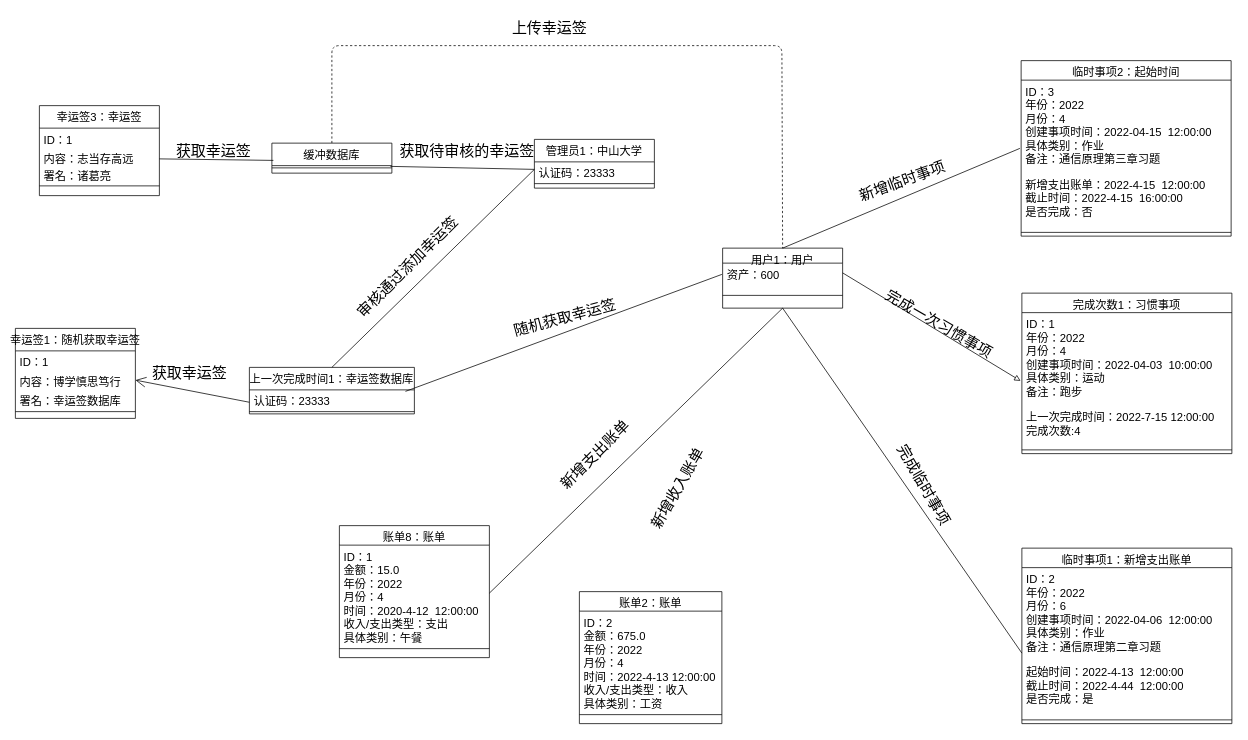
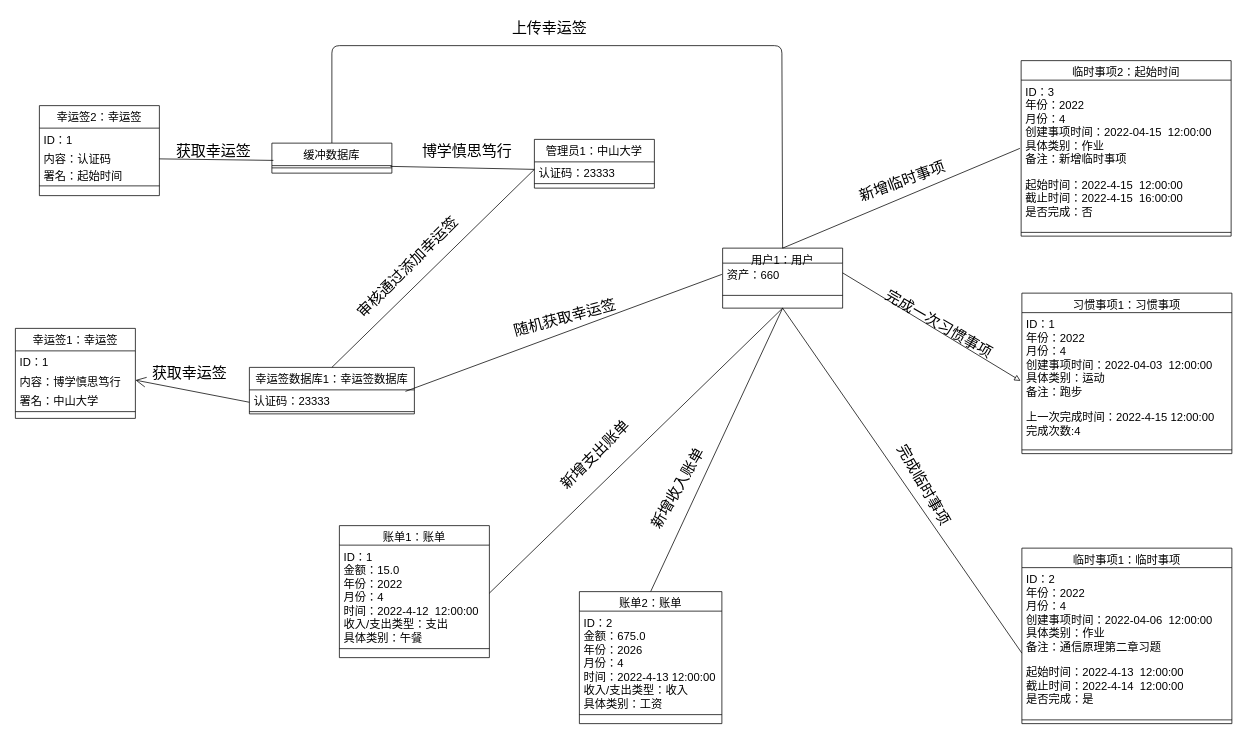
- <mxCell id="17" style="edgeStyle=orthogonalEdgeStyle;rounded=1;sketch=0;orthogonalLoop=1;jettySize=auto;html=1;exitX=0.5;exitY=0;exitDx=0;exitDy=0;fontSize=20;startArrow=none;startFill=0;endArrow=none;endFill=0;entryX=0.5;entryY=0;entryDx=0;entryDy=0;dashed=1;" edge="1" parent="1" source="18" target="3"><mxGeometry relative="1" as="geometry"><mxPoint x="441.5" y="60" as="targetPoint" /><Array as="points"><mxPoint x="442" y="60" /><mxPoint x="1042" y="60" /></Array></mxGeometry></mxCell>
+ <mxCell id="17" style="edgeStyle=orthogonalEdgeStyle;rounded=1;sketch=0;orthogonalLoop=1;jettySize=auto;html=1;exitX=0.5;exitY=0;exitDx=0;exitDy=0;fontSize=20;startArrow=none;startFill=0;endArrow=none;endFill=0;entryX=0.5;entryY=0;entryDx=0;entryDy=0;" edge="1" parent="1" source="18" target="3"><mxGeometry relative="1" as="geometry"><mxPoint x="441.5" y="60" as="targetPoint" /><Array as="points"><mxPoint x="442" y="60" /><mxPoint x="1042" y="60" /></Array></mxGeometry></mxCell>
- <mxCell id="59" value="ID：3&#10;年份：2022&#10;月份：4&#10;创建事项时间：2022-04-15  12:00:00&#10;具体类别：作业&#10;备注：通信原理第三章习题" style="text;align=left;verticalAlign=top;spacingLeft=4;spacingRight=4;overflow=hidden;rotatable=0;points=[[0,0.5],[1,0.5]];portConstraint=eastwest;fontStyle=0;fontSize=15;" vertex="1" parent="58"><mxGeometry y="26" width="280" height="124" as="geometry" /></mxCell>
+ <mxCell id="59" value="ID：3&#10;年份：2022&#10;月份：4&#10;创建事项时间：2022-04-15  12:00:00&#10;具体类别：作业&#10;备注：新增临时事项" style="text;align=left;verticalAlign=top;spacingLeft=4;spacingRight=4;overflow=hidden;rotatable=0;points=[[0,0.5],[1,0.5]];portConstraint=eastwest;fontStyle=0;fontSize=15;" vertex="1" parent="58"><mxGeometry y="26" width="280" height="124" as="geometry" /></mxCell>
- <mxCell id="45" value="幸运签3：幸运签" style="swimlane;fontStyle=0;align=center;verticalAlign=top;childLayout=stackLayout;horizontal=1;startSize=30;horizontalStack=0;resizeParent=1;resizeLast=0;collapsible=1;marginBottom=0;rounded=0;shadow=0;strokeWidth=1;fontSize=15;" vertex="1" parent="1"><mxGeometry x="52" y="140" width="160" height="120" as="geometry"><mxRectangle x="550" y="140" width="160" height="26" as="alternateBounds" /></mxGeometry></mxCell>
+ <mxCell id="45" value="幸运签2：幸运签" style="swimlane;fontStyle=0;align=center;verticalAlign=top;childLayout=stackLayout;horizontal=1;startSize=30;horizontalStack=0;resizeParent=1;resizeLast=0;collapsible=1;marginBottom=0;rounded=0;shadow=0;strokeWidth=1;fontSize=15;" vertex="1" parent="1"><mxGeometry x="52" y="140" width="160" height="120" as="geometry"><mxRectangle x="550" y="140" width="160" height="26" as="alternateBounds" /></mxGeometry></mxCell>
- <mxCell id="54" value="获取待审核的幸运签" style="text;html=1;align=center;verticalAlign=middle;resizable=0;points=[];autosize=1;strokeColor=none;fillColor=none;fontSize=20;" vertex="1" parent="1"><mxGeometry x="522" y="185" width="200" height="30" as="geometry" /></mxCell>
+ <mxCell id="54" value="博学慎思笃行" style="text;html=1;align=center;verticalAlign=middle;resizable=0;points=[];autosize=1;strokeColor=none;fillColor=none;fontSize=20;" vertex="1" parent="1"><mxGeometry x="522" y="185" width="200" height="30" as="geometry" /></mxCell>
- <mxCell id="47" value="内容：志当存高远" style="text;align=left;verticalAlign=top;spacingLeft=4;spacingRight=4;overflow=hidden;rotatable=0;points=[[0,0.5],[1,0.5]];portConstraint=eastwest;fontStyle=0;fontSize=15;" vertex="1" parent="45"><mxGeometry y="56" width="160" height="22" as="geometry" /></mxCell>
+ <mxCell id="47" value="内容：认证码" style="text;align=left;verticalAlign=top;spacingLeft=4;spacingRight=4;overflow=hidden;rotatable=0;points=[[0,0.5],[1,0.5]];portConstraint=eastwest;fontStyle=0;fontSize=15;" vertex="1" parent="45"><mxGeometry y="56" width="160" height="22" as="geometry" /></mxCell>
- <mxCell id="48" value="署名：诸葛亮" style="text;align=left;verticalAlign=top;spacingLeft=4;spacingRight=4;overflow=hidden;rotatable=0;points=[[0,0.5],[1,0.5]];portConstraint=eastwest;fontStyle=0;fontSize=15;" vertex="1" parent="45"><mxGeometry y="78" width="160" height="26" as="geometry" /></mxCell>
+ <mxCell id="48" value="署名：起始时间" style="text;align=left;verticalAlign=top;spacingLeft=4;spacingRight=4;overflow=hidden;rotatable=0;points=[[0,0.5],[1,0.5]];portConstraint=eastwest;fontStyle=0;fontSize=15;" vertex="1" parent="45"><mxGeometry y="78" width="160" height="26" as="geometry" /></mxCell>
- <mxCell id="60" value="新增支出账单：2022-4-15  12:00:00&#10;截止时间：2022-4-15  16:00:00&#10;是否完成：否" style="text;align=left;verticalAlign=top;spacingLeft=4;spacingRight=4;overflow=hidden;rotatable=0;points=[[0,0.5],[1,0.5]];portConstraint=eastwest;fontStyle=0;fontSize=15;" vertex="1" parent="58"><mxGeometry y="150" width="280" height="74" as="geometry" /></mxCell>
+ <mxCell id="60" value="起始时间：2022-4-15  12:00:00&#10;截止时间：2022-4-15  16:00:00&#10;是否完成：否" style="text;align=left;verticalAlign=top;spacingLeft=4;spacingRight=4;overflow=hidden;rotatable=0;points=[[0,0.5],[1,0.5]];portConstraint=eastwest;fontStyle=0;fontSize=15;" vertex="1" parent="58"><mxGeometry y="150" width="280" height="74" as="geometry" /></mxCell>
- <mxCell id="4" value="资产：600" style="text;align=left;verticalAlign=top;spacingLeft=4;spacingRight=4;overflow=hidden;rotatable=0;points=[[0,0.5],[1,0.5]];portConstraint=eastwest;fontStyle=0;fontSize=15;" vertex="1" parent="3"><mxGeometry y="20" width="160" height="26" as="geometry" /></mxCell>
+ <mxCell id="4" value="资产：660" style="text;align=left;verticalAlign=top;spacingLeft=4;spacingRight=4;overflow=hidden;rotatable=0;points=[[0,0.5],[1,0.5]];portConstraint=eastwest;fontStyle=0;fontSize=15;" vertex="1" parent="3"><mxGeometry y="20" width="160" height="26" as="geometry" /></mxCell>
- <mxCell id="24" value="完成次数1：习惯事项" style="swimlane;fontStyle=0;align=center;verticalAlign=top;childLayout=stackLayout;horizontal=1;startSize=26;horizontalStack=0;resizeParent=1;resizeLast=0;collapsible=1;marginBottom=0;rounded=0;shadow=0;strokeWidth=1;fontSize=15;" vertex="1" parent="1"><mxGeometry x="1362" y="390" width="280" height="214" as="geometry"><mxRectangle x="550" y="140" width="160" height="26" as="alternateBounds" /></mxGeometry></mxCell>
+ <mxCell id="24" value="习惯事项1：习惯事项" style="swimlane;fontStyle=0;align=center;verticalAlign=top;childLayout=stackLayout;horizontal=1;startSize=26;horizontalStack=0;resizeParent=1;resizeLast=0;collapsible=1;marginBottom=0;rounded=0;shadow=0;strokeWidth=1;fontSize=15;" vertex="1" parent="1"><mxGeometry x="1362" y="390" width="280" height="214" as="geometry"><mxRectangle x="550" y="140" width="160" height="26" as="alternateBounds" /></mxGeometry></mxCell>
- <mxCell id="25" value="ID：1&#10;年份：2022&#10;月份：4&#10;创建事项时间：2022-04-03  10:00:00&#10;具体类别：运动&#10;备注：跑步" style="text;align=left;verticalAlign=top;spacingLeft=4;spacingRight=4;overflow=hidden;rotatable=0;points=[[0,0.5],[1,0.5]];portConstraint=eastwest;fontStyle=0;fontSize=15;" vertex="1" parent="24"><mxGeometry y="26" width="280" height="124" as="geometry" /></mxCell>
+ <mxCell id="25" value="ID：1&#10;年份：2022&#10;月份：4&#10;创建事项时间：2022-04-03  12:00:00&#10;具体类别：运动&#10;备注：跑步" style="text;align=left;verticalAlign=top;spacingLeft=4;spacingRight=4;overflow=hidden;rotatable=0;points=[[0,0.5],[1,0.5]];portConstraint=eastwest;fontStyle=0;fontSize=15;" vertex="1" parent="24"><mxGeometry y="26" width="280" height="124" as="geometry" /></mxCell>
- <mxCell id="9" value="幸运签1：随机获取幸运签" style="swimlane;fontStyle=0;align=center;verticalAlign=top;childLayout=stackLayout;horizontal=1;startSize=30;horizontalStack=0;resizeParent=1;resizeLast=0;collapsible=1;marginBottom=0;rounded=0;shadow=0;strokeWidth=1;fontSize=15;" vertex="1" parent="1"><mxGeometry x="20" y="437" width="160" height="120" as="geometry"><mxRectangle x="550" y="140" width="160" height="26" as="alternateBounds" /></mxGeometry></mxCell>
+ <mxCell id="9" value="幸运签1：幸运签" style="swimlane;fontStyle=0;align=center;verticalAlign=top;childLayout=stackLayout;horizontal=1;startSize=30;horizontalStack=0;resizeParent=1;resizeLast=0;collapsible=1;marginBottom=0;rounded=0;shadow=0;strokeWidth=1;fontSize=15;" vertex="1" parent="1"><mxGeometry x="20" y="437" width="160" height="120" as="geometry"><mxRectangle x="550" y="140" width="160" height="26" as="alternateBounds" /></mxGeometry></mxCell>
- <mxCell id="14" value="上一次完成时间1：幸运签数据库" style="swimlane;fontStyle=0;align=center;verticalAlign=top;childLayout=stackLayout;horizontal=1;startSize=30;horizontalStack=0;resizeParent=1;resizeLast=0;collapsible=1;marginBottom=0;rounded=0;shadow=0;strokeWidth=1;fontSize=15;" vertex="1" parent="1"><mxGeometry x="332" y="489" width="220" height="62" as="geometry"><mxRectangle x="550" y="140" width="160" height="26" as="alternateBounds" /></mxGeometry></mxCell>
+ <mxCell id="14" value="幸运签数据库1：幸运签数据库" style="swimlane;fontStyle=0;align=center;verticalAlign=top;childLayout=stackLayout;horizontal=1;startSize=30;horizontalStack=0;resizeParent=1;resizeLast=0;collapsible=1;marginBottom=0;rounded=0;shadow=0;strokeWidth=1;fontSize=15;" vertex="1" parent="1"><mxGeometry x="332" y="489" width="220" height="62" as="geometry"><mxRectangle x="550" y="140" width="160" height="26" as="alternateBounds" /></mxGeometry></mxCell>
- <mxCell id="12" value="署名：幸运签数据库" style="text;align=left;verticalAlign=top;spacingLeft=4;spacingRight=4;overflow=hidden;rotatable=0;points=[[0,0.5],[1,0.5]];portConstraint=eastwest;fontStyle=0;fontSize=15;" vertex="1" parent="9"><mxGeometry y="82" width="160" height="26" as="geometry" /></mxCell>
+ <mxCell id="12" value="署名：中山大学" style="text;align=left;verticalAlign=top;spacingLeft=4;spacingRight=4;overflow=hidden;rotatable=0;points=[[0,0.5],[1,0.5]];portConstraint=eastwest;fontStyle=0;fontSize=15;" vertex="1" parent="9"><mxGeometry y="82" width="160" height="26" as="geometry" /></mxCell>
- <mxCell id="26" value="上一次完成时间：2022-7-15 12:00:00&#10;完成次数:4" style="text;align=left;verticalAlign=top;spacingLeft=4;spacingRight=4;overflow=hidden;rotatable=0;points=[[0,0.5],[1,0.5]];portConstraint=eastwest;fontStyle=0;fontSize=15;" vertex="1" parent="24"><mxGeometry y="150" width="280" height="54" as="geometry" /></mxCell>
+ <mxCell id="26" value="上一次完成时间：2022-4-15 12:00:00&#10;完成次数:4" style="text;align=left;verticalAlign=top;spacingLeft=4;spacingRight=4;overflow=hidden;rotatable=0;points=[[0,0.5],[1,0.5]];portConstraint=eastwest;fontStyle=0;fontSize=15;" vertex="1" parent="24"><mxGeometry y="150" width="280" height="54" as="geometry" /></mxCell>
+ <mxCell id="2" style="edgeStyle=none;rounded=1;sketch=0;orthogonalLoop=1;jettySize=auto;html=1;exitX=0.5;exitY=1;exitDx=0;exitDy=0;entryX=0.5;entryY=0;entryDx=0;entryDy=0;fontSize=20;endArrow=none;endFill=0;" edge="1" parent="1" source="3" target="38"><mxGeometry relative="1" as="geometry" /></mxCell>
- <mxCell id="6" value="账单8：账单" style="swimlane;fontStyle=0;align=center;verticalAlign=top;childLayout=stackLayout;horizontal=1;startSize=26;horizontalStack=0;resizeParent=1;resizeLast=0;collapsible=1;marginBottom=0;rounded=0;shadow=0;strokeWidth=1;fontSize=15;" vertex="1" parent="1"><mxGeometry x="452" y="700" width="200" height="176" as="geometry"><mxRectangle x="550" y="140" width="160" height="26" as="alternateBounds" /></mxGeometry></mxCell>
+ <mxCell id="6" value="账单1：账单" style="swimlane;fontStyle=0;align=center;verticalAlign=top;childLayout=stackLayout;horizontal=1;startSize=26;horizontalStack=0;resizeParent=1;resizeLast=0;collapsible=1;marginBottom=0;rounded=0;shadow=0;strokeWidth=1;fontSize=15;" vertex="1" parent="1"><mxGeometry x="452" y="700" width="200" height="176" as="geometry"><mxRectangle x="550" y="140" width="160" height="26" as="alternateBounds" /></mxGeometry></mxCell>
- <mxCell id="7" value="ID：1&#10;金额：15.0&#10;年份：2022&#10;月份：4&#10;时间：2020-4-12  12:00:00&#10;收入/支出类型：支出&#10;具体类别：午餐" style="text;align=left;verticalAlign=top;spacingLeft=4;spacingRight=4;overflow=hidden;rotatable=0;points=[[0,0.5],[1,0.5]];portConstraint=eastwest;rounded=0;shadow=0;html=0;fontStyle=0;fontSize=15;" vertex="1" parent="6"><mxGeometry y="26" width="200" height="134" as="geometry" /></mxCell>
+ <mxCell id="7" value="ID：1&#10;金额：15.0&#10;年份：2022&#10;月份：4&#10;时间：2022-4-12  12:00:00&#10;收入/支出类型：支出&#10;具体类别：午餐" style="text;align=left;verticalAlign=top;spacingLeft=4;spacingRight=4;overflow=hidden;rotatable=0;points=[[0,0.5],[1,0.5]];portConstraint=eastwest;rounded=0;shadow=0;html=0;fontStyle=0;fontSize=15;" vertex="1" parent="6"><mxGeometry y="26" width="200" height="134" as="geometry" /></mxCell>
- <mxCell id="28" value="临时事项1：新增支出账单" style="swimlane;fontStyle=0;align=center;verticalAlign=top;childLayout=stackLayout;horizontal=1;startSize=26;horizontalStack=0;resizeParent=1;resizeLast=0;collapsible=1;marginBottom=0;rounded=0;shadow=0;strokeWidth=1;fontSize=15;" vertex="1" parent="1"><mxGeometry x="1362" y="730" width="280" height="234" as="geometry"><mxRectangle x="550" y="140" width="160" height="26" as="alternateBounds" /></mxGeometry></mxCell>
+ <mxCell id="28" value="临时事项1：临时事项" style="swimlane;fontStyle=0;align=center;verticalAlign=top;childLayout=stackLayout;horizontal=1;startSize=26;horizontalStack=0;resizeParent=1;resizeLast=0;collapsible=1;marginBottom=0;rounded=0;shadow=0;strokeWidth=1;fontSize=15;" vertex="1" parent="1"><mxGeometry x="1362" y="730" width="280" height="234" as="geometry"><mxRectangle x="550" y="140" width="160" height="26" as="alternateBounds" /></mxGeometry></mxCell>
- <mxCell id="29" value="ID：2&#10;年份：2022&#10;月份：6&#10;创建事项时间：2022-04-06  12:00:00&#10;具体类别：作业&#10;备注：通信原理第二章习题" style="text;align=left;verticalAlign=top;spacingLeft=4;spacingRight=4;overflow=hidden;rotatable=0;points=[[0,0.5],[1,0.5]];portConstraint=eastwest;fontStyle=0;fontSize=15;" vertex="1" parent="28"><mxGeometry y="26" width="280" height="124" as="geometry" /></mxCell>
+ <mxCell id="29" value="ID：2&#10;年份：2022&#10;月份：4&#10;创建事项时间：2022-04-06  12:00:00&#10;具体类别：作业&#10;备注：通信原理第二章习题" style="text;align=left;verticalAlign=top;spacingLeft=4;spacingRight=4;overflow=hidden;rotatable=0;points=[[0,0.5],[1,0.5]];portConstraint=eastwest;fontStyle=0;fontSize=15;" vertex="1" parent="28"><mxGeometry y="26" width="280" height="124" as="geometry" /></mxCell>
- <mxCell id="39" value="ID：2&#10;金额：675.0&#10;年份：2022&#10;月份：4&#10;时间：2022-4-13 12:00:00&#10;收入/支出类型：收入&#10;具体类别：工资" style="text;align=left;verticalAlign=top;spacingLeft=4;spacingRight=4;overflow=hidden;rotatable=0;points=[[0,0.5],[1,0.5]];portConstraint=eastwest;rounded=0;shadow=0;html=0;fontStyle=0;fontSize=15;" vertex="1" parent="38"><mxGeometry y="26" width="190" height="134" as="geometry" /></mxCell>
+ <mxCell id="39" value="ID：2&#10;金额：675.0&#10;年份：2026&#10;月份：4&#10;时间：2022-4-13 12:00:00&#10;收入/支出类型：收入&#10;具体类别：工资" style="text;align=left;verticalAlign=top;spacingLeft=4;spacingRight=4;overflow=hidden;rotatable=0;points=[[0,0.5],[1,0.5]];portConstraint=eastwest;rounded=0;shadow=0;html=0;fontStyle=0;fontSize=15;" vertex="1" parent="38"><mxGeometry y="26" width="190" height="134" as="geometry" /></mxCell>
- <mxCell id="30" value="起始时间：2022-4-13  12:00:00&#10;截止时间：2022-4-44  12:00:00&#10;是否完成：是" style="text;align=left;verticalAlign=top;spacingLeft=4;spacingRight=4;overflow=hidden;rotatable=0;points=[[0,0.5],[1,0.5]];portConstraint=eastwest;fontStyle=0;fontSize=15;" vertex="1" parent="28"><mxGeometry y="150" width="280" height="74" as="geometry" /></mxCell>
+ <mxCell id="30" value="起始时间：2022-4-13  12:00:00&#10;截止时间：2022-4-14  12:00:00&#10;是否完成：是" style="text;align=left;verticalAlign=top;spacingLeft=4;spacingRight=4;overflow=hidden;rotatable=0;points=[[0,0.5],[1,0.5]];portConstraint=eastwest;fontStyle=0;fontSize=15;" vertex="1" parent="28"><mxGeometry y="150" width="280" height="74" as="geometry" /></mxCell>
